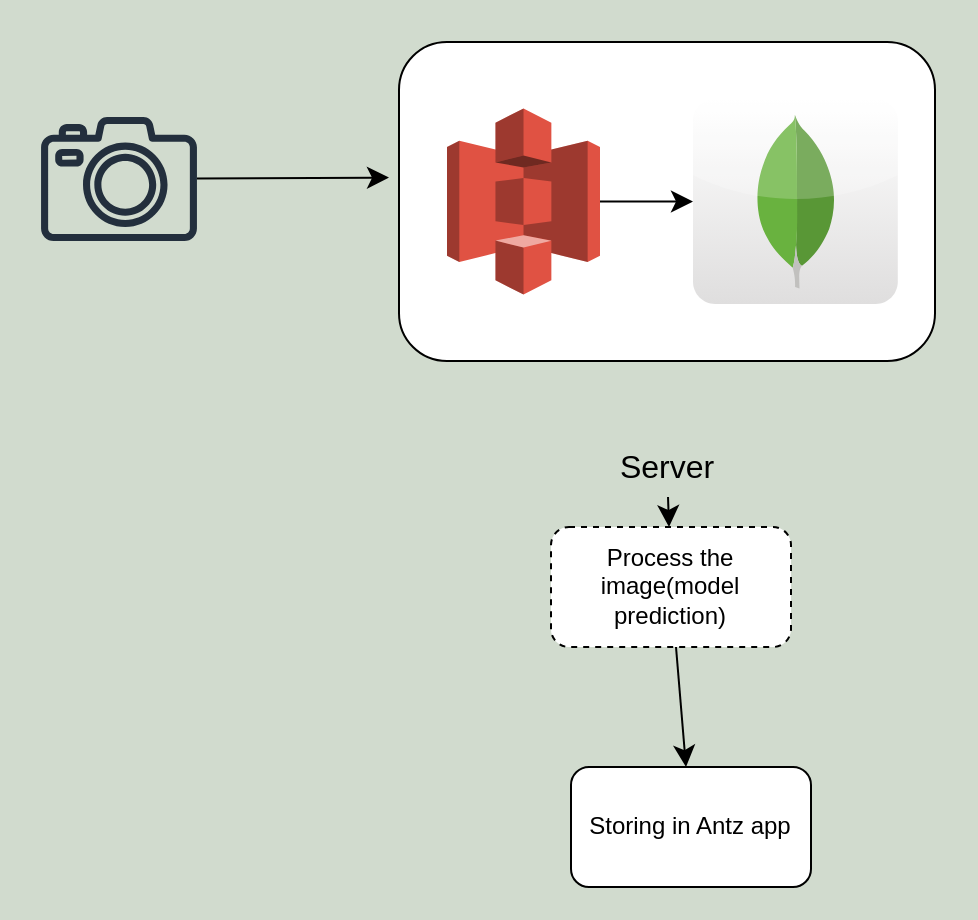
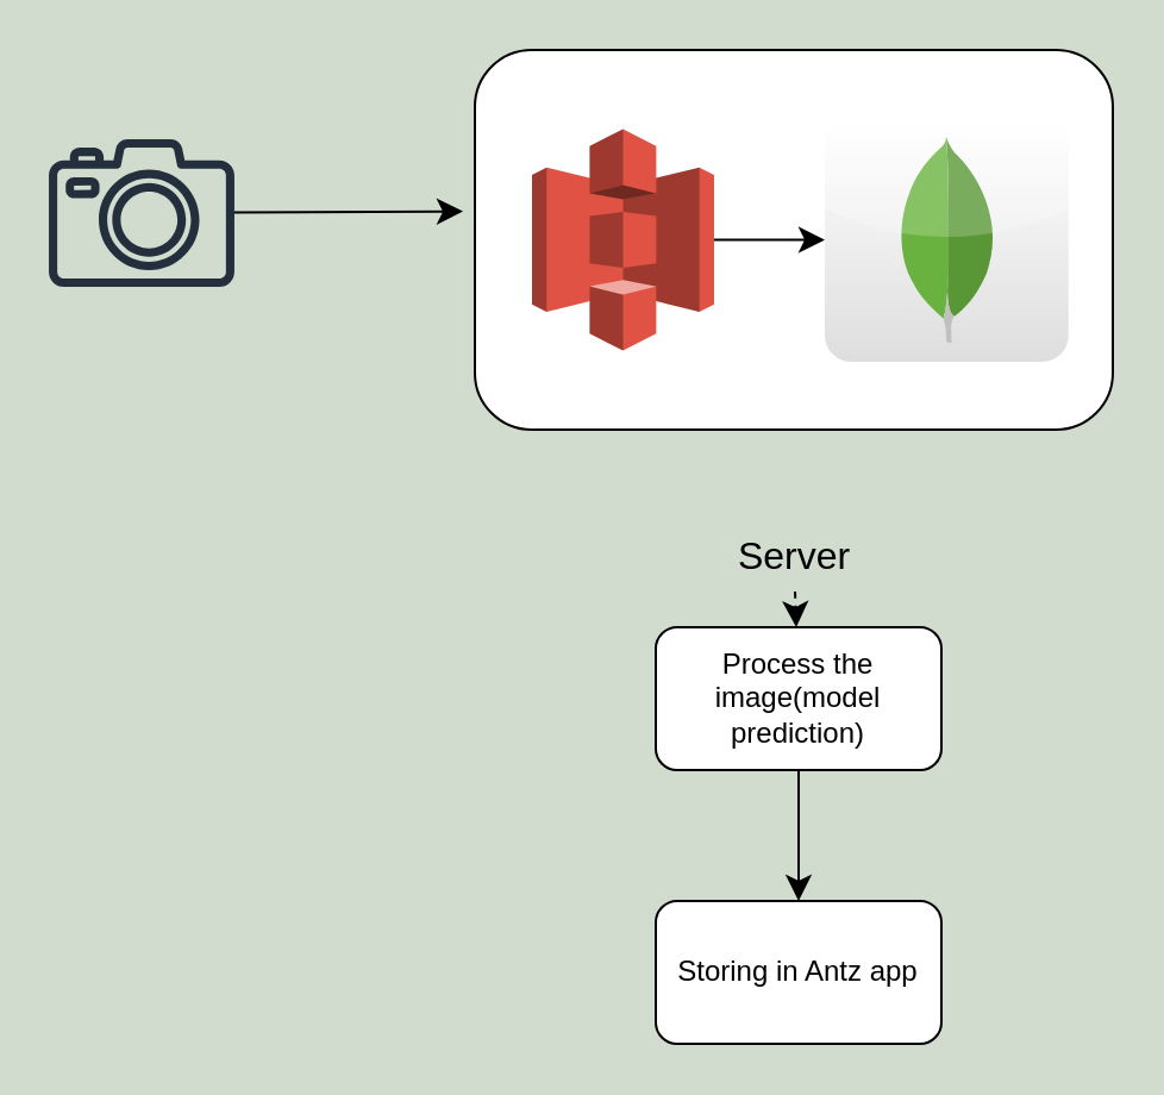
- <mxCell id="8" value="" style="edgeStyle=none;curved=1;rounded=0;orthogonalLoop=1;jettySize=auto;html=1;fontSize=12;startSize=8;endSize=8;" edge="1" parent="1" source="9" target="11"><mxGeometry relative="1" as="geometry" /></mxCell>
+ <mxCell id="8" value="" style="edgeStyle=none;curved=1;rounded=0;orthogonalLoop=1;jettySize=auto;html=1;fontSize=12;startSize=8;endSize=8;dashed=1;" edge="1" parent="1" source="9" target="11"><mxGeometry relative="1" as="geometry" /></mxCell>
- <mxCell id="11" value="Process the image(model prediction)" style="rounded=1;whiteSpace=wrap;html=1;dashed=1;" vertex="1" parent="1"><mxGeometry x="275" y="263" width="120" height="60" as="geometry" /></mxCell>
+ <mxCell id="11" value="Process the image(model prediction)" style="rounded=1;whiteSpace=wrap;html=1;" vertex="1" parent="1"><mxGeometry x="275" y="263" width="120" height="60" as="geometry" /></mxCell>
- <mxCell id="12" value="Storing in Antz app" style="rounded=1;whiteSpace=wrap;html=1;" vertex="1" parent="1"><mxGeometry x="285" y="383" width="120" height="60" as="geometry" /></mxCell>
+ <mxCell id="12" value="Storing in Antz app" style="rounded=1;whiteSpace=wrap;html=1;" vertex="1" parent="1"><mxGeometry x="275" y="378" width="120" height="60" as="geometry" /></mxCell>
